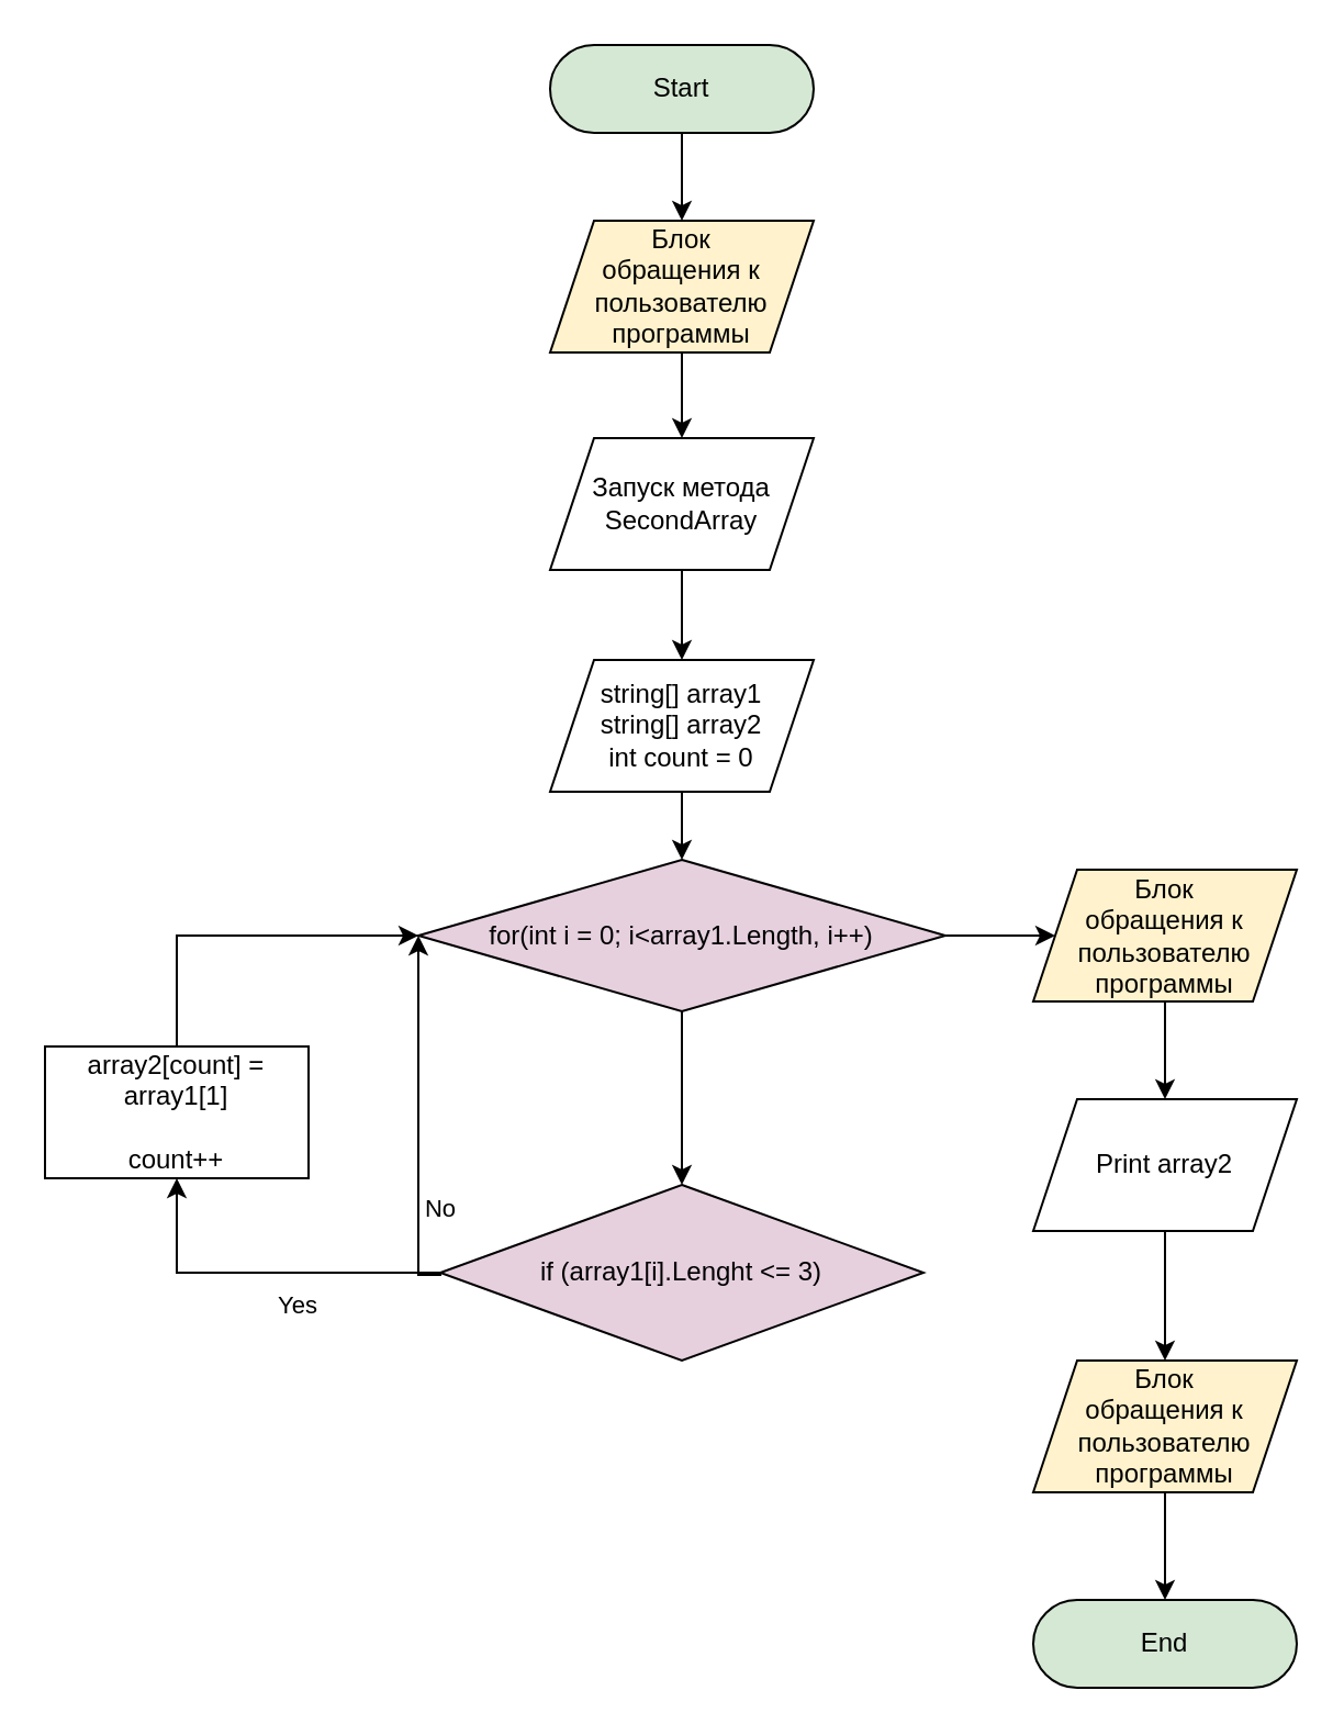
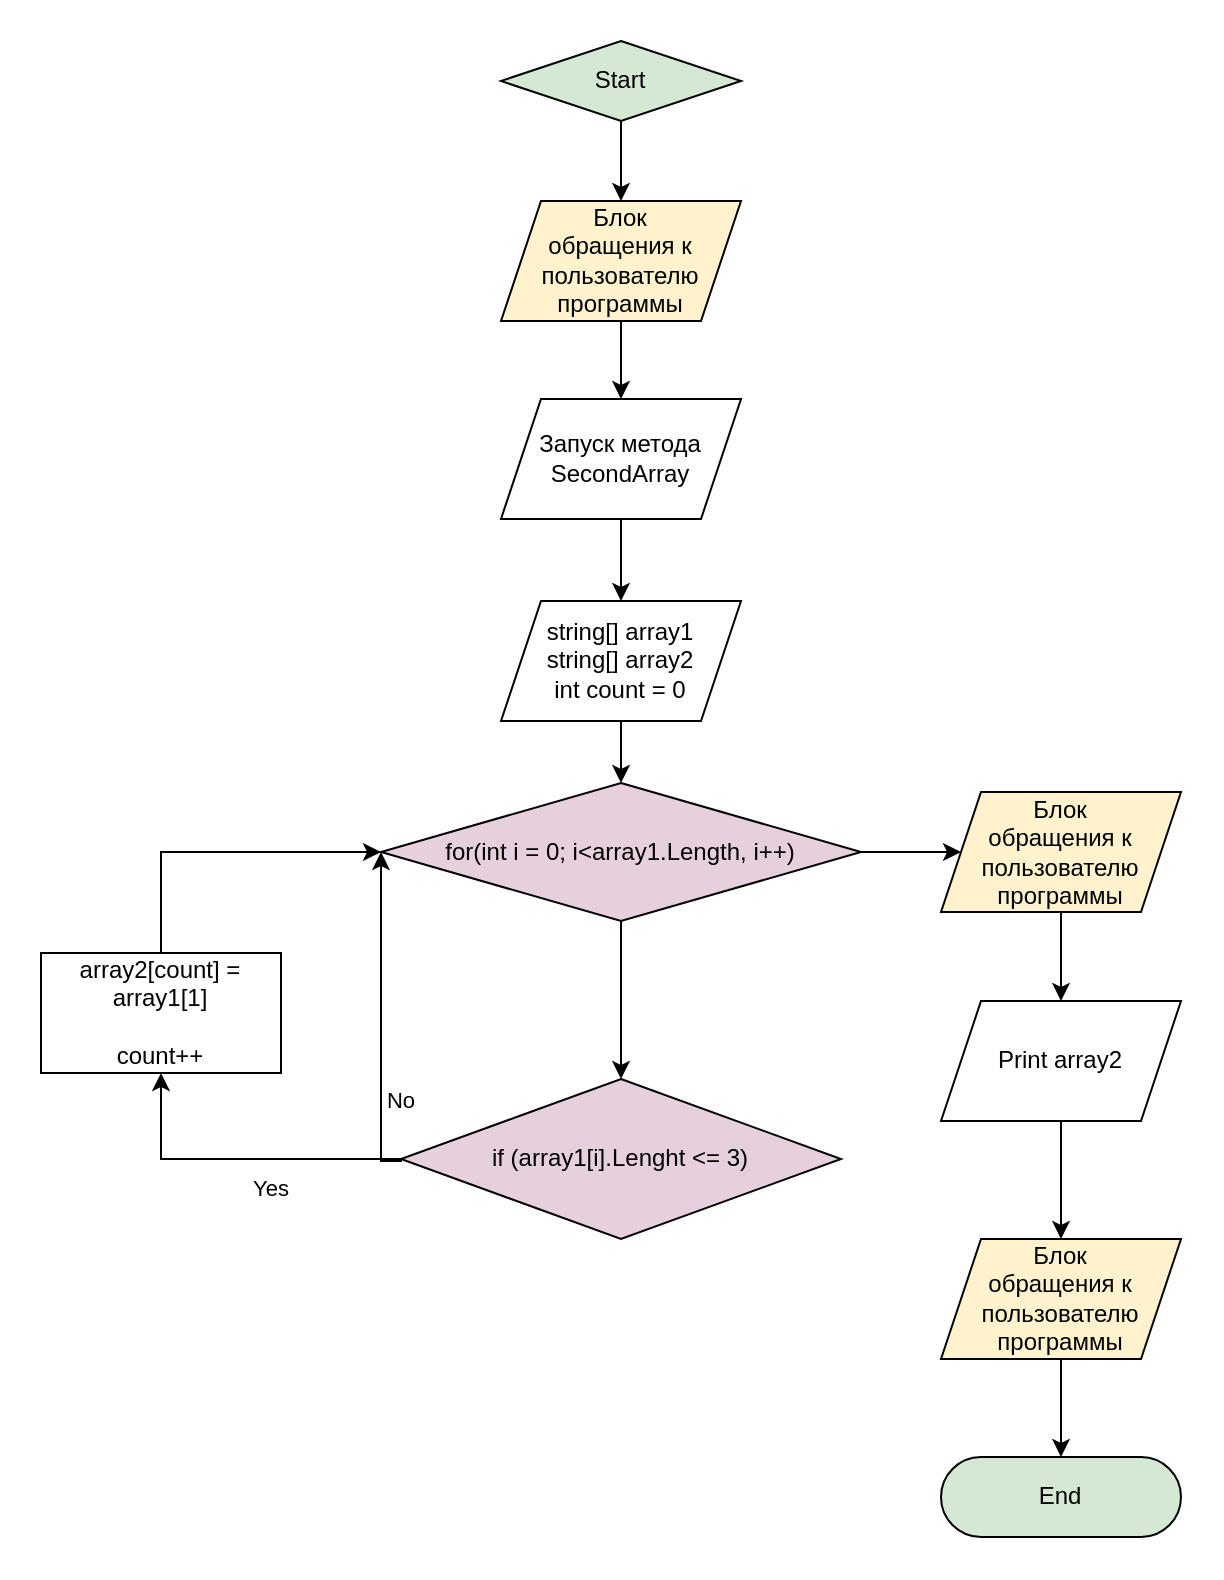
- <mxCell id="3" value="Start" style="rounded=1;whiteSpace=wrap;html=1;arcSize=50;fillColor=#D5E8D4;" vertex="1" parent="1"><mxGeometry x="250" y="20" width="120" height="40" as="geometry" /></mxCell>
+ <mxCell id="3" value="Start" style="rhombus;whiteSpace=wrap;html=1;arcSize=50;fillColor=#D5E8D4;" vertex="1" parent="1"><mxGeometry x="250" y="20" width="120" height="40" as="geometry" /></mxCell>
